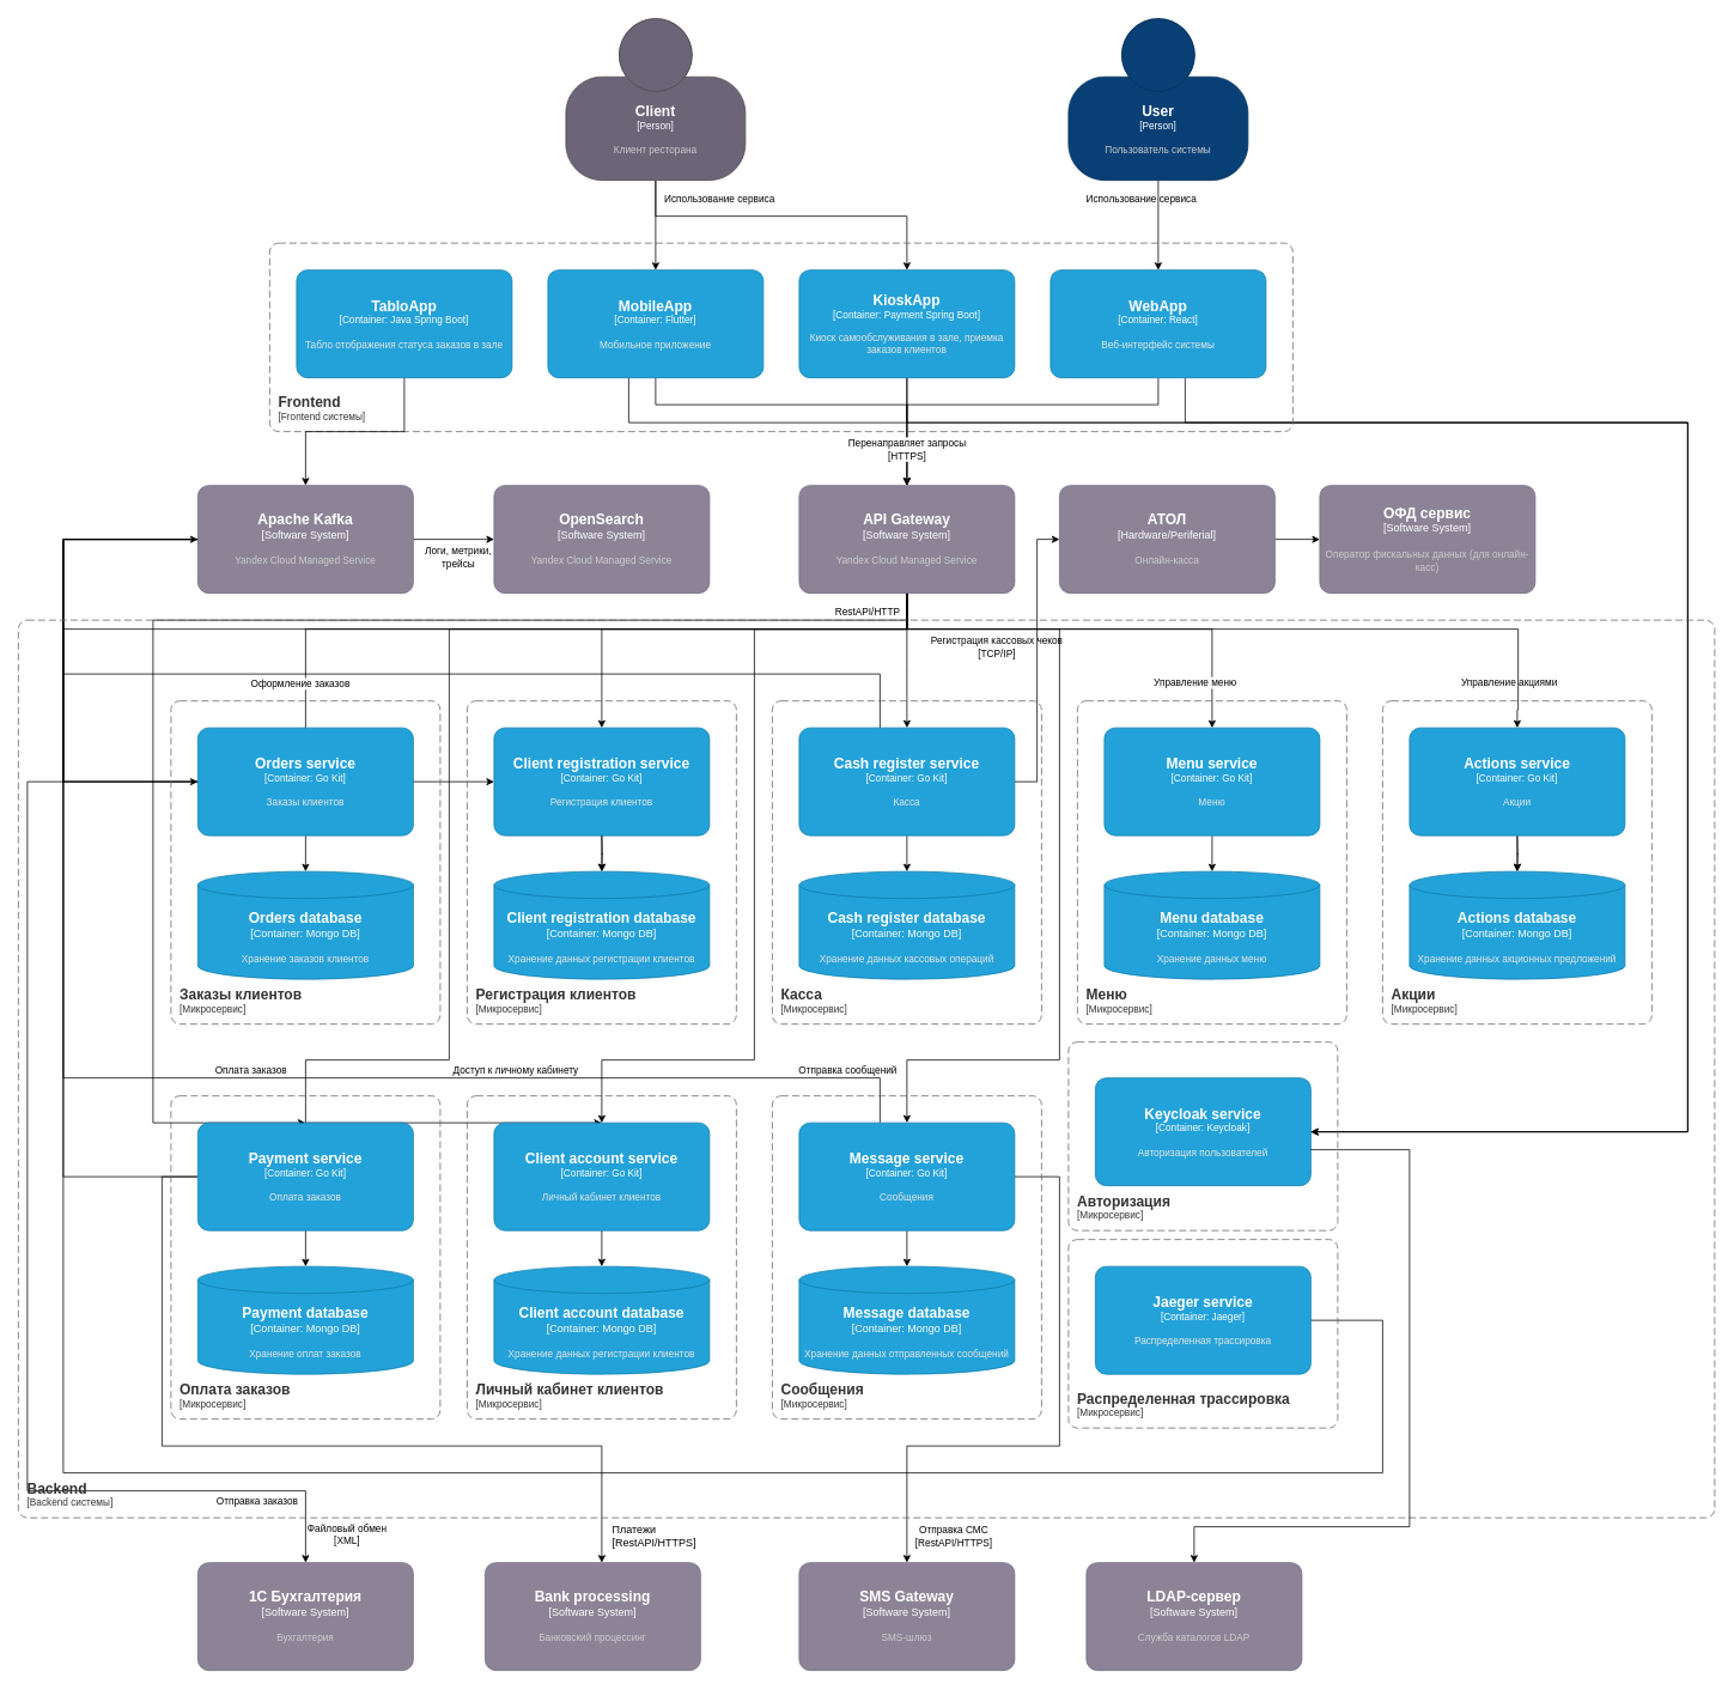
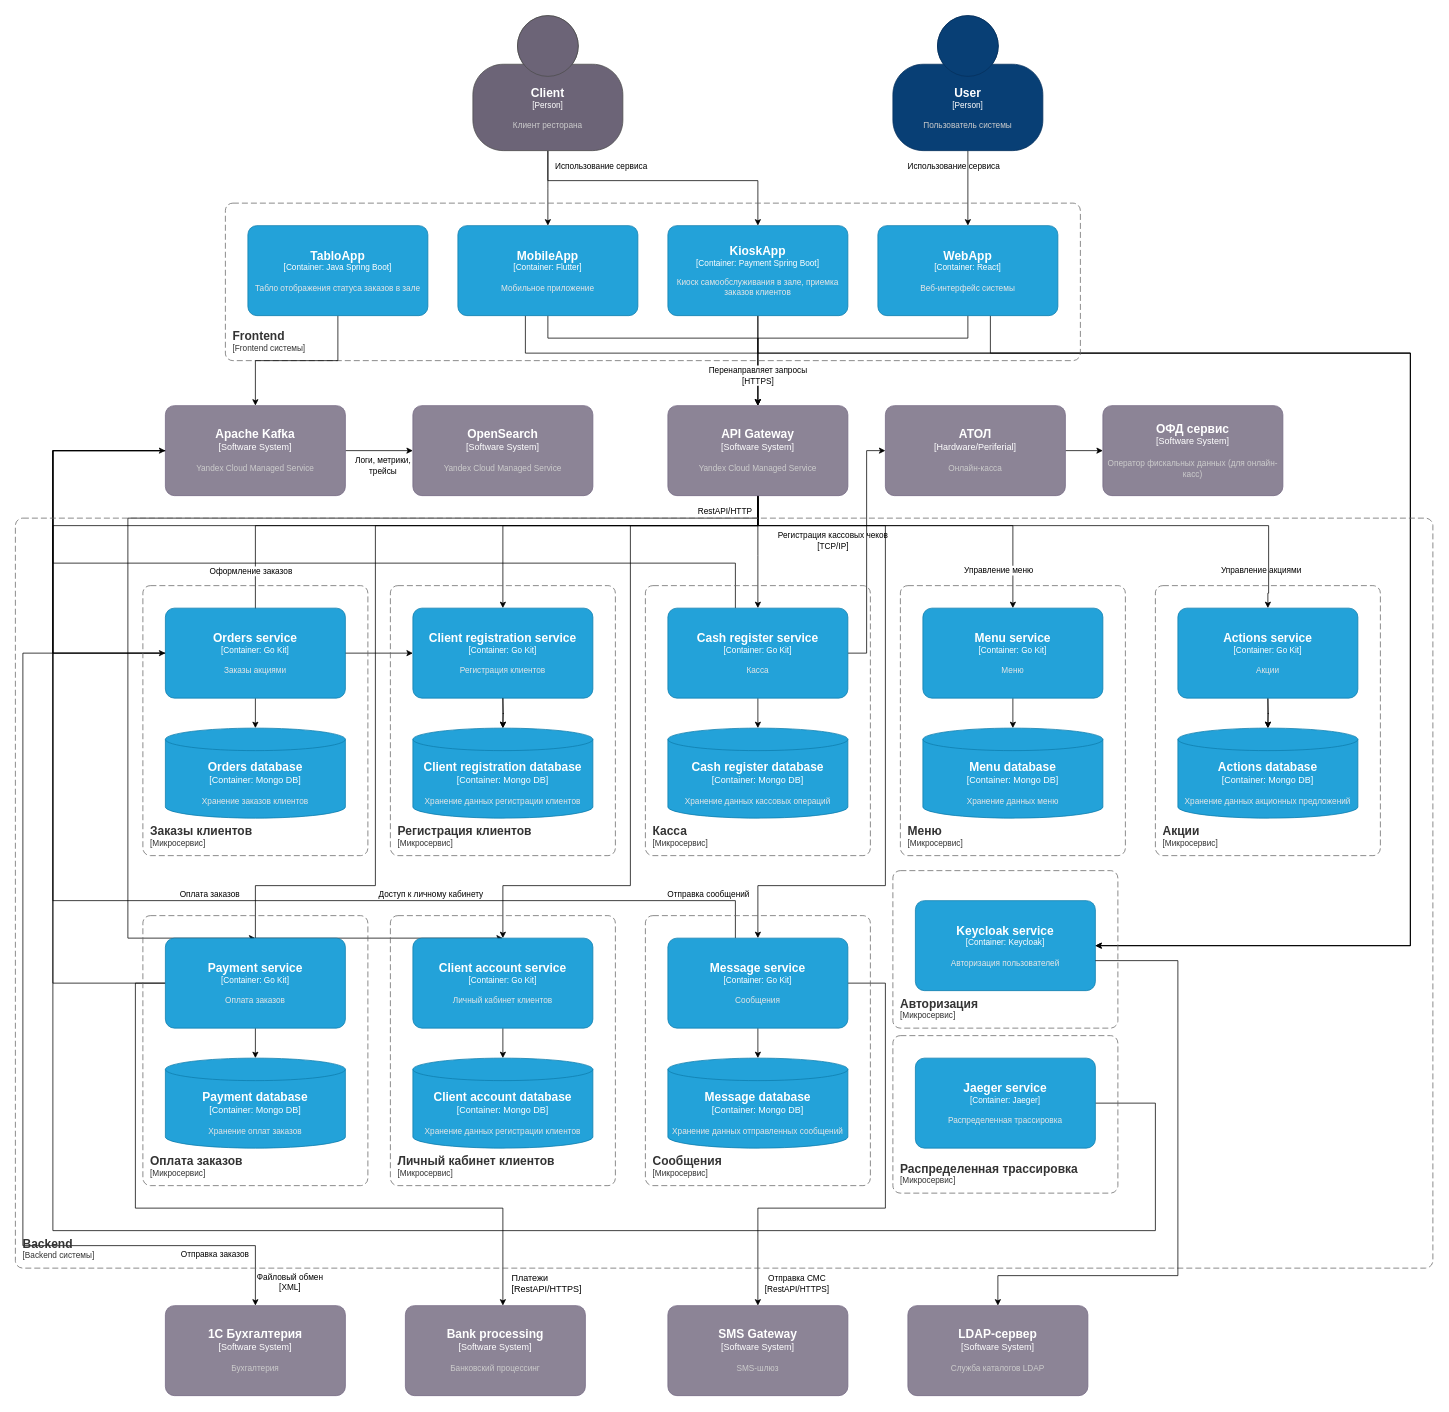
- <mxCell id="45" value="&lt;font style=&quot;font-size: 16px&quot;&gt;&lt;b&gt;Orders service&lt;/b&gt;&lt;/font&gt;&lt;div&gt;[Container: Go Kit]&lt;/div&gt;&lt;br&gt;&lt;div&gt;&lt;font style=&quot;font-size: 11px&quot;&gt;&lt;font color=&quot;#E6E6E6&quot;&gt;Заказы клиентов&lt;/font&gt;&lt;/div&gt;" style="rounded=1;whiteSpace=wrap;html=1;fontSize=11;labelBackgroundColor=none;fillColor=#23A2D9;fontColor=#ffffff;align=center;arcSize=10;strokeColor=#0E7DAD;metaEdit=1;resizable=0;points=[[0.25,0,0],[0.5,0,0],[0.75,0,0],[1,0.25,0],[1,0.5,0],[1,0.75,0],[0.75,1,0],[0.5,1,0],[0.25,1,0],[0,0.75,0],[0,0.5,0],[0,0.25,0]];" parent="1" vertex="1"><mxGeometry x="220" y="810" width="240" height="120" as="geometry" /></mxCell>
+ <mxCell id="45" value="&lt;font style=&quot;font-size: 16px&quot;&gt;&lt;b&gt;Orders service&lt;/b&gt;&lt;/font&gt;&lt;div&gt;[Container: Go Kit]&lt;/div&gt;&lt;br&gt;&lt;div&gt;&lt;font style=&quot;font-size: 11px&quot;&gt;&lt;font color=&quot;#E6E6E6&quot;&gt;Заказы акциями&lt;/font&gt;&lt;/div&gt;" style="rounded=1;whiteSpace=wrap;html=1;fontSize=11;labelBackgroundColor=none;fillColor=#23A2D9;fontColor=#ffffff;align=center;arcSize=10;strokeColor=#0E7DAD;metaEdit=1;resizable=0;points=[[0.25,0,0],[0.5,0,0],[0.75,0,0],[1,0.25,0],[1,0.5,0],[1,0.75,0],[0.75,1,0],[0.5,1,0],[0.25,1,0],[0,0.75,0],[0,0.5,0],[0,0.25,0]];" parent="1" vertex="1"><mxGeometry x="220" y="810" width="240" height="120" as="geometry" /></mxCell>
